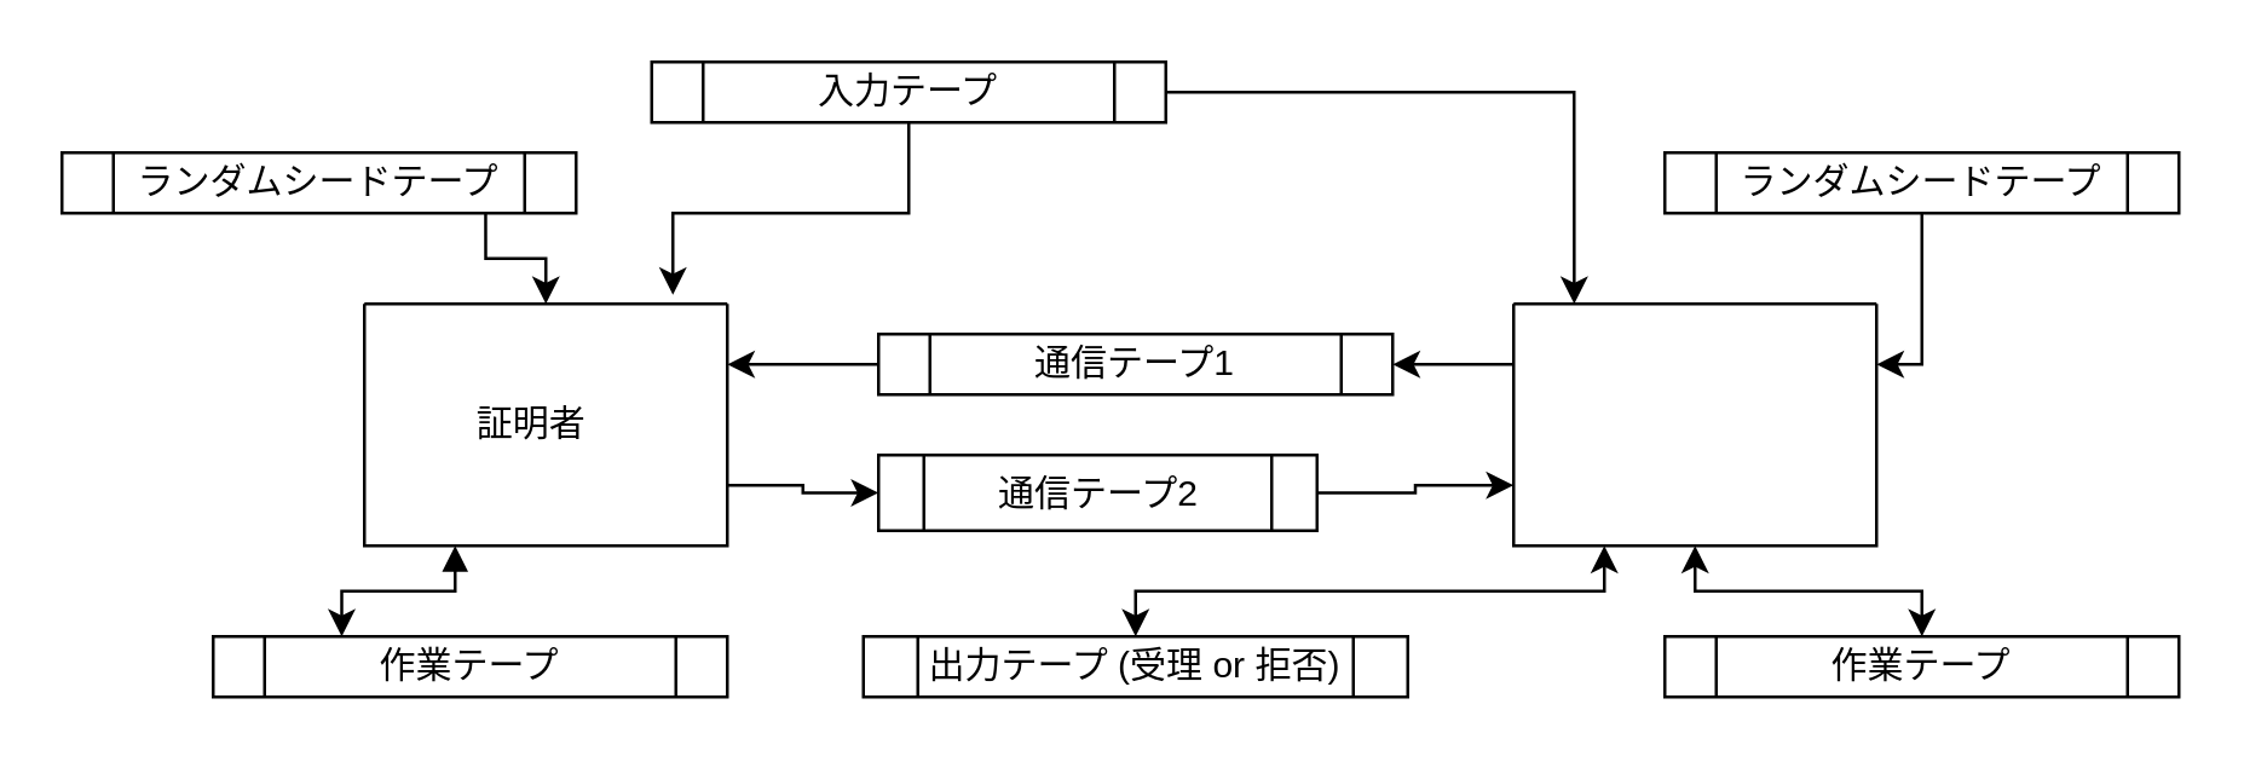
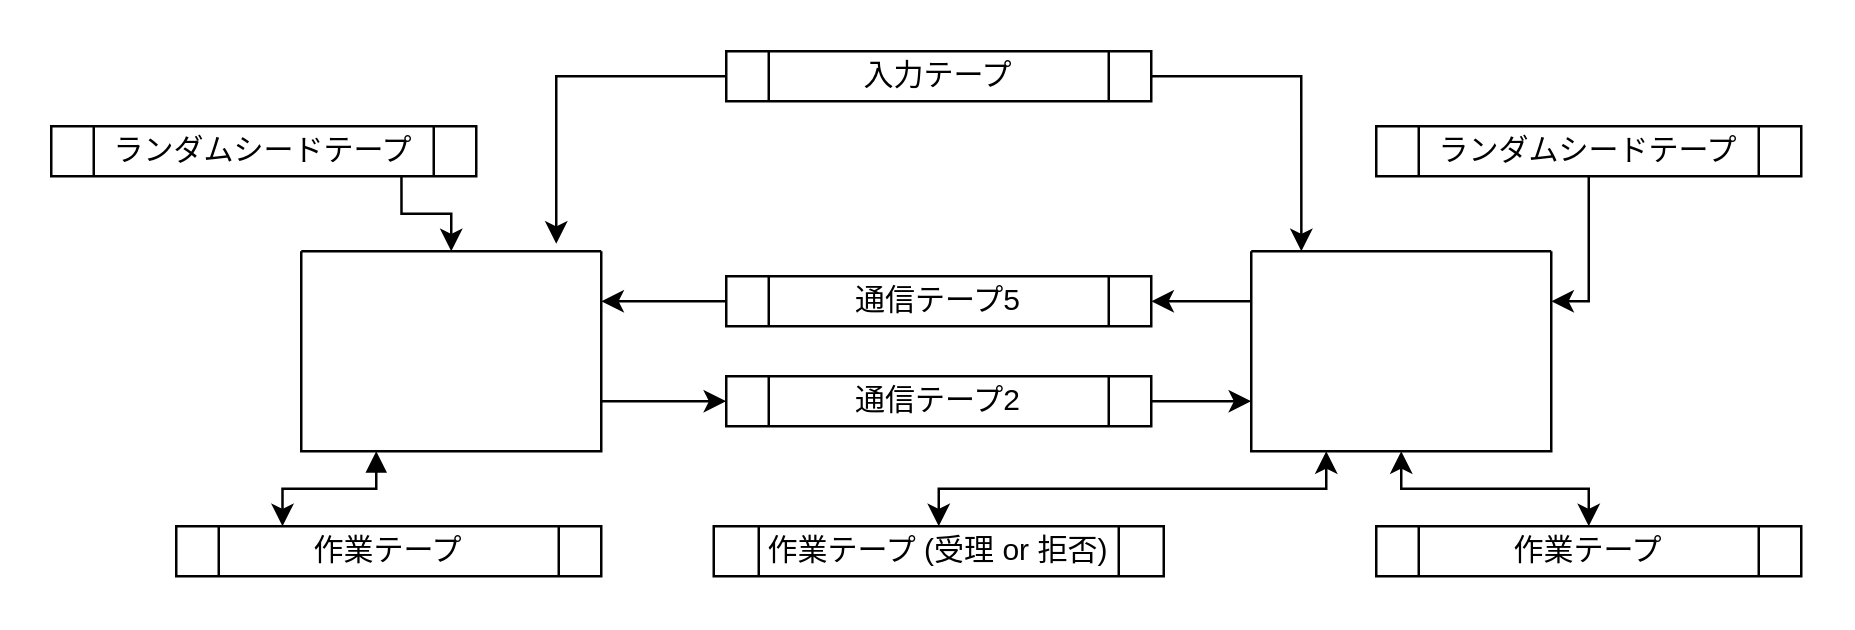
- <mxCell id="14" value="入力テープ" style="shape=process;whiteSpace=wrap;html=1;backgroundOutline=1;" parent="1" vertex="1"><mxGeometry x="215" y="20" width="170" height="20" as="geometry" /></mxCell>
+ <mxCell id="14" value="入力テープ" style="shape=process;whiteSpace=wrap;html=1;backgroundOutline=1;" parent="1" vertex="1"><mxGeometry x="290" y="20" width="170" height="20" as="geometry" /></mxCell>
- <mxCell id="9" value="通信テープ1" style="shape=process;whiteSpace=wrap;html=1;backgroundOutline=1;" parent="1" vertex="1"><mxGeometry x="290" y="110" width="170" height="20" as="geometry" /></mxCell>
+ <mxCell id="9" value="通信テープ5" style="shape=process;whiteSpace=wrap;html=1;backgroundOutline=1;" parent="1" vertex="1"><mxGeometry x="290" y="110" width="170" height="20" as="geometry" /></mxCell>
- <mxCell id="6" value="証明者" style="text;html=1;align=center;verticalAlign=middle;resizable=0;points=[];autosize=1;strokeColor=none;fillColor=none;" parent="5" vertex="1"><mxGeometry x="25" y="25" width="60" height="30" as="geometry" /></mxCell>
- <mxCell id="8" value="通信テープ2" style="shape=process;whiteSpace=wrap;html=1;backgroundOutline=1;" parent="1" vertex="1"><mxGeometry x="290" y="150" width="145" height="25" as="geometry" /></mxCell>
+ <mxCell id="8" value="通信テープ2" style="shape=process;whiteSpace=wrap;html=1;backgroundOutline=1;" parent="1" vertex="1"><mxGeometry x="290" y="150" width="170" height="20" as="geometry" /></mxCell>
- <mxCell id="21" value="出力テープ (受理 or 拒否)" style="shape=process;whiteSpace=wrap;html=1;backgroundOutline=1;" vertex="1" parent="1"><mxGeometry x="285" y="210" width="180" height="20" as="geometry" /></mxCell>
+ <mxCell id="21" value="作業テープ (受理 or 拒否)" style="shape=process;whiteSpace=wrap;html=1;backgroundOutline=1;" vertex="1" parent="1"><mxGeometry x="285" y="210" width="180" height="20" as="geometry" /></mxCell>
